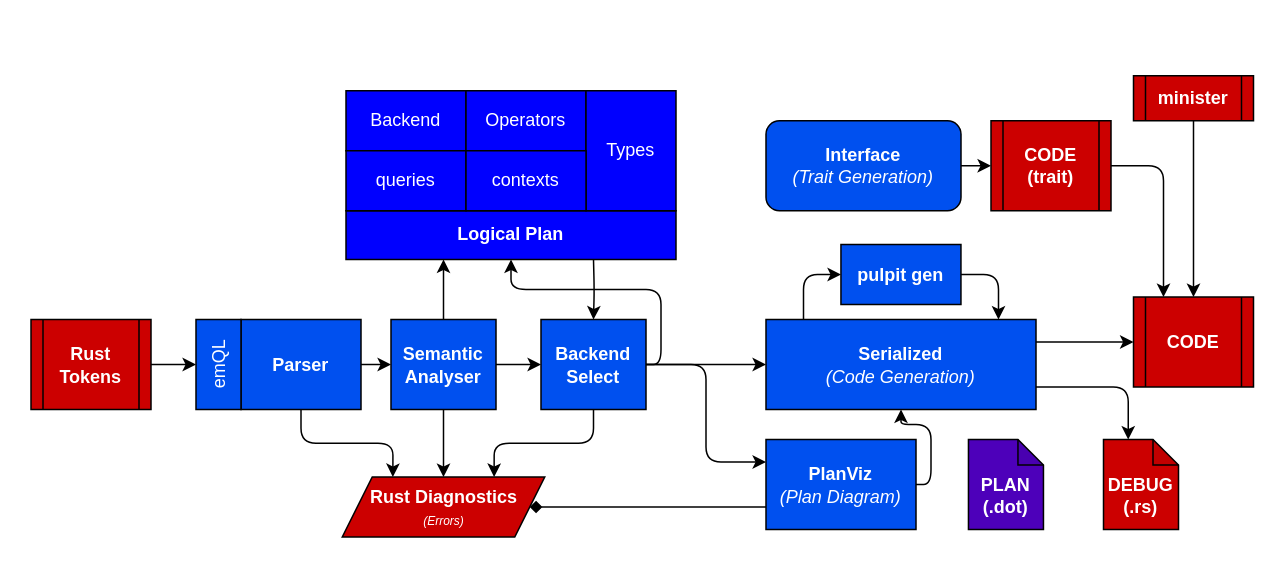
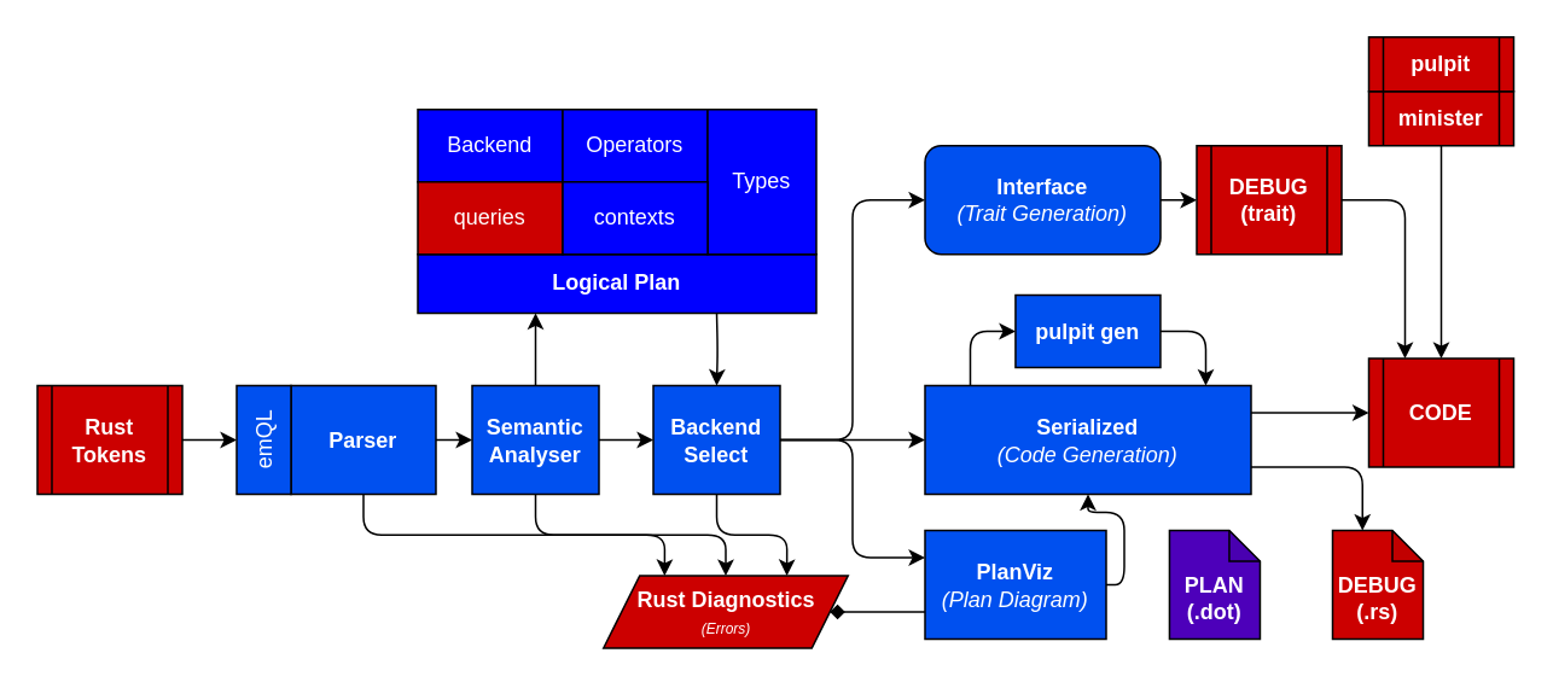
+ <mxCell id="31" value="pulpit" style="shape=process;whiteSpace=wrap;html=1;backgroundOutline=1;fontStyle=1;fillColor=#CC0000;strokeColor=#000000;fontColor=#FFFFFF;" parent="1" vertex="1"><mxGeometry x="755" width="80" height="30" as="geometry" y="20" /></mxCell>
- <mxCell id="39" value="CODE&lt;br&gt;(trait)" style="shape=process;whiteSpace=wrap;html=1;backgroundOutline=1;fontStyle=1;fillColor=#CC0000;strokeColor=#000000;fontColor=#FFFFFF;" parent="1" vertex="1"><mxGeometry x="660" y="80" width="80" height="60" as="geometry" /></mxCell>
+ <mxCell id="39" value="DEBUG&lt;br&gt;(trait)" style="shape=process;whiteSpace=wrap;html=1;backgroundOutline=1;fontStyle=1;fillColor=#CC0000;strokeColor=#000000;fontColor=#FFFFFF;" parent="1" vertex="1"><mxGeometry x="660" y="80" width="80" height="60" as="geometry" /></mxCell>
- <mxCell id="17" value="queries" style="rounded=0;whiteSpace=wrap;html=1;fillColor=#0000FF;fontColor=#ffffff;strokeColor=#000000;" parent="1" vertex="1"><mxGeometry x="230" y="100" width="80" height="40" as="geometry" /></mxCell>
+ <mxCell id="17" value="queries" style="rounded=0;whiteSpace=wrap;html=1;fillColor=#cc0000;fontColor=#ffffff;strokeColor=#000000;" parent="1" vertex="1"><mxGeometry x="230" y="100" width="80" height="40" as="geometry" /></mxCell>
- <mxCell id="19" style="edgeStyle=orthogonalEdgeStyle;html=1;exitX=1;exitY=0.5;exitDx=0;exitDy=0;" parent="1" source="23" target="3" edge="1"><mxGeometry relative="1" as="geometry"><mxPoint x="440" y="242.5" as="sourcePoint" /><mxPoint x="502.5" y="70" as="targetPoint" /></mxGeometry></mxCell>
+ <mxCell id="19" style="edgeStyle=orthogonalEdgeStyle;html=1;entryX=0;entryY=0.5;entryDx=0;entryDy=0;exitX=1;exitY=0.5;exitDx=0;exitDy=0;" parent="1" source="23" target="37" edge="1"><mxGeometry relative="1" as="geometry"><mxPoint x="440" y="242.5" as="sourcePoint" /><mxPoint x="502.5" y="70" as="targetPoint" /></mxGeometry></mxCell>
- <mxCell id="43" value="&lt;b&gt;Rust Diagnostics&lt;/b&gt;&lt;br&gt;&lt;i&gt;&lt;font style=&quot;font-size: 8px;&quot;&gt;(Errors)&lt;/font&gt;&lt;/i&gt;" style="shape=parallelogram;perimeter=parallelogramPerimeter;whiteSpace=wrap;html=1;fixedSize=1;strokeColor=#000000;fillColor=#CC0000;fontColor=#FFFFFF;" parent="1" vertex="1"><mxGeometry x="227.5" y="317.5" width="135" height="40" as="geometry" /></mxCell>
+ <mxCell id="43" value="&lt;b&gt;Rust Diagnostics&lt;/b&gt;&lt;br&gt;&lt;i&gt;&lt;font style=&quot;font-size: 8px;&quot;&gt;(Errors)&lt;/font&gt;&lt;/i&gt;" style="shape=parallelogram;perimeter=parallelogramPerimeter;whiteSpace=wrap;html=1;fixedSize=1;strokeColor=#000000;fillColor=#CC0000;fontColor=#FFFFFF;" parent="1" vertex="1"><mxGeometry x="332.5" y="317.5" width="135" height="40" as="geometry" /></mxCell>
